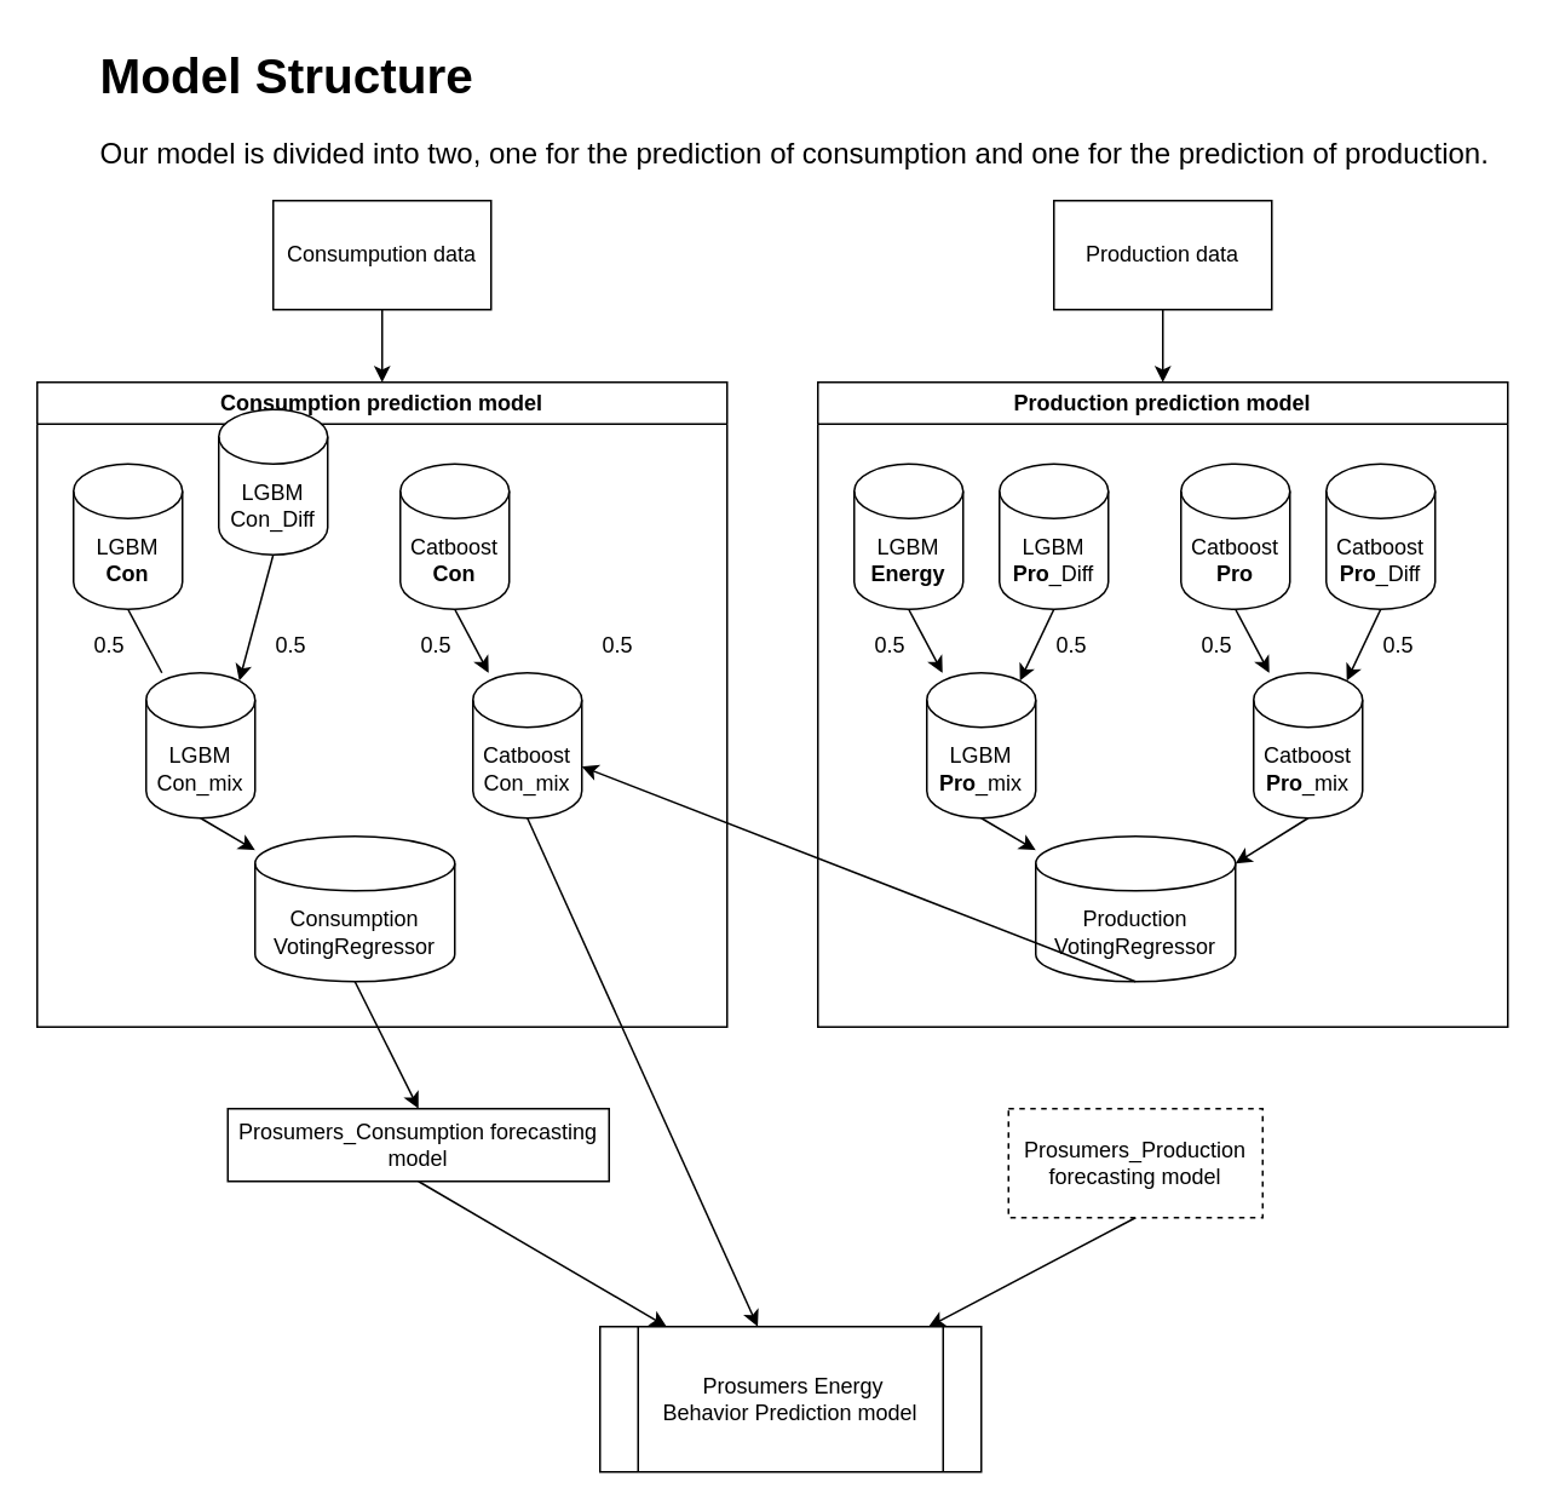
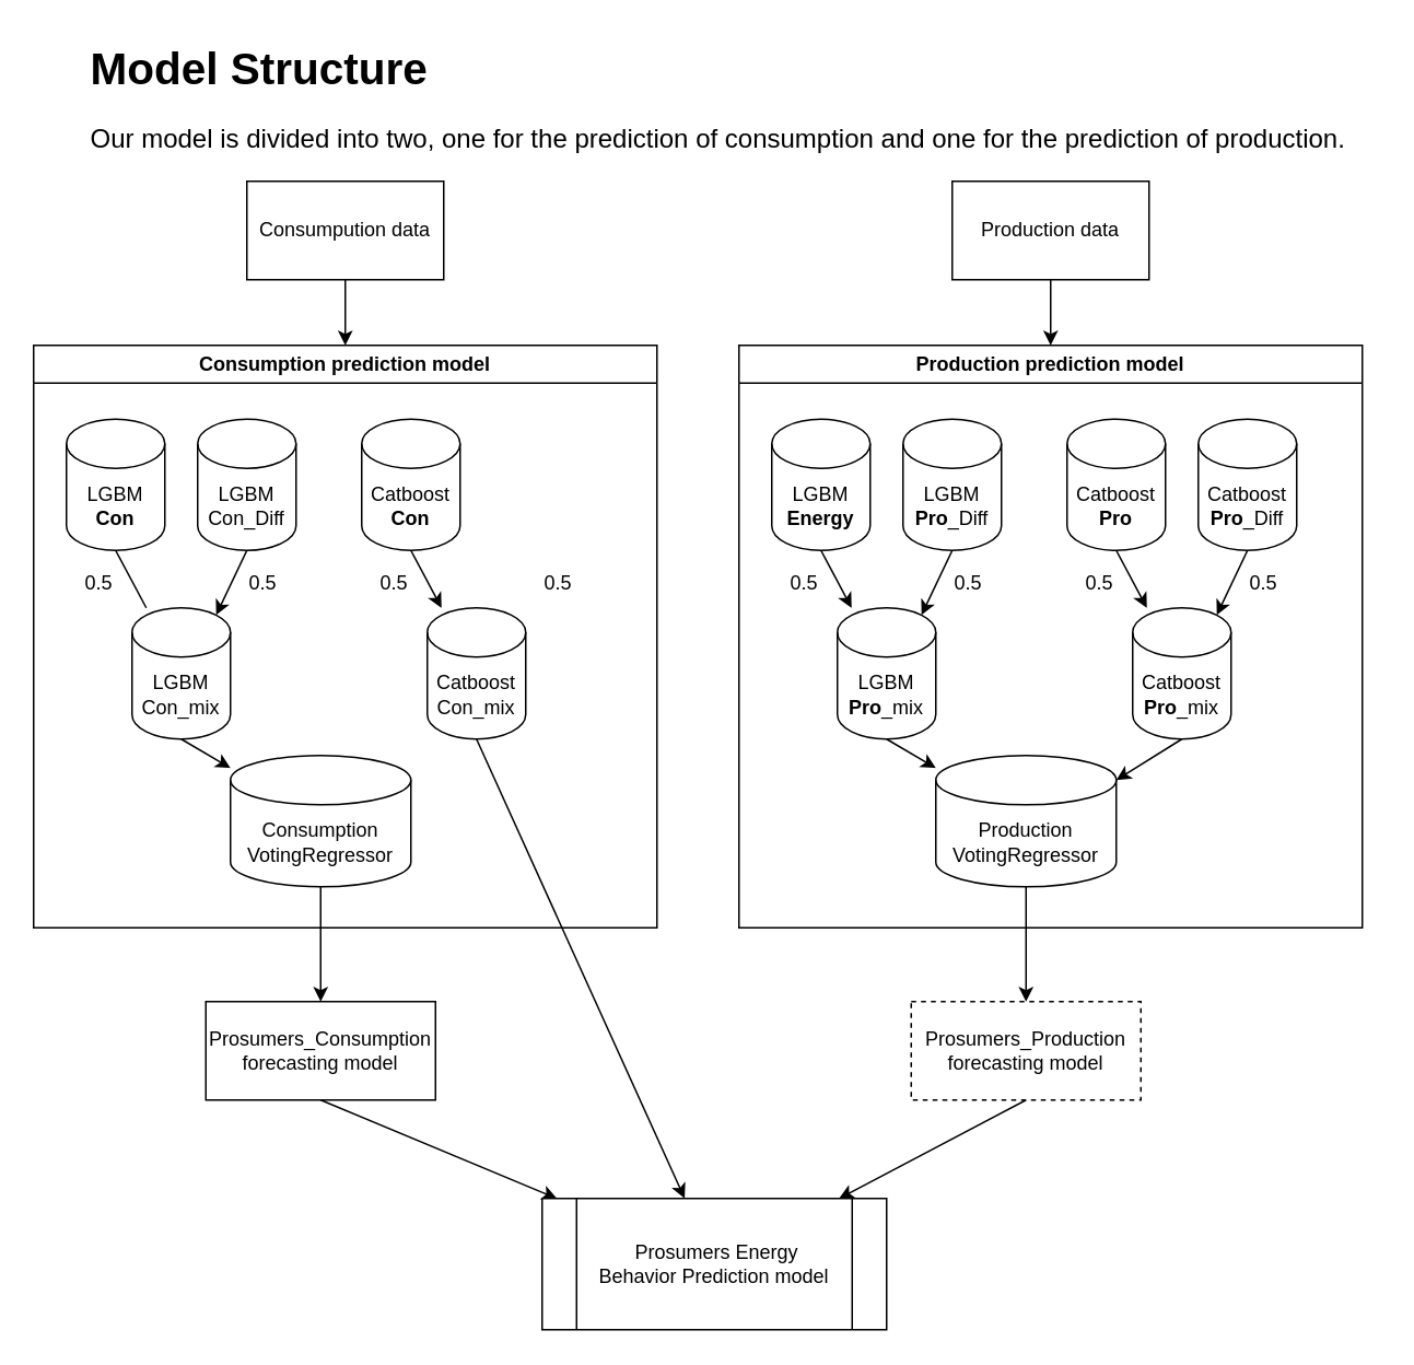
- <mxCell id="9" value="LGBM&lt;br&gt;Con_Diff" style="shape=cylinder3;whiteSpace=wrap;html=1;boundedLbl=1;backgroundOutline=1;size=15;" parent="5" vertex="1"><mxGeometry x="100" y="15" width="60" height="80" as="geometry" /></mxCell>
+ <mxCell id="9" value="LGBM&lt;br&gt;Con_Diff" style="shape=cylinder3;whiteSpace=wrap;html=1;boundedLbl=1;backgroundOutline=1;size=15;" parent="5" vertex="1"><mxGeometry x="100" y="45" width="60" height="80" as="geometry" /></mxCell>
- <mxCell id="46" style="edgeStyle=none;html=1;exitX=0.5;exitY=1;exitDx=0;exitDy=0;exitPerimeter=0;" parent="1" source="39" target="16" edge="1"><mxGeometry relative="1" as="geometry" /></mxCell>
+ <mxCell id="46" style="edgeStyle=none;html=1;exitX=0.5;exitY=1;exitDx=0;exitDy=0;exitPerimeter=0;" parent="1" source="39" target="45" edge="1"><mxGeometry relative="1" as="geometry" /></mxCell>
- <mxCell id="42" value="Prosumers_Consumption forecasting model" style="rounded=0;whiteSpace=wrap;html=1;" parent="1" vertex="1"><mxGeometry x="125" y="610" width="210" height="40" as="geometry" /></mxCell>
+ <mxCell id="42" value="Prosumers_Consumption forecasting model" style="rounded=0;whiteSpace=wrap;html=1;" parent="1" vertex="1"><mxGeometry x="125" y="610" width="140" height="60" as="geometry" /></mxCell>
